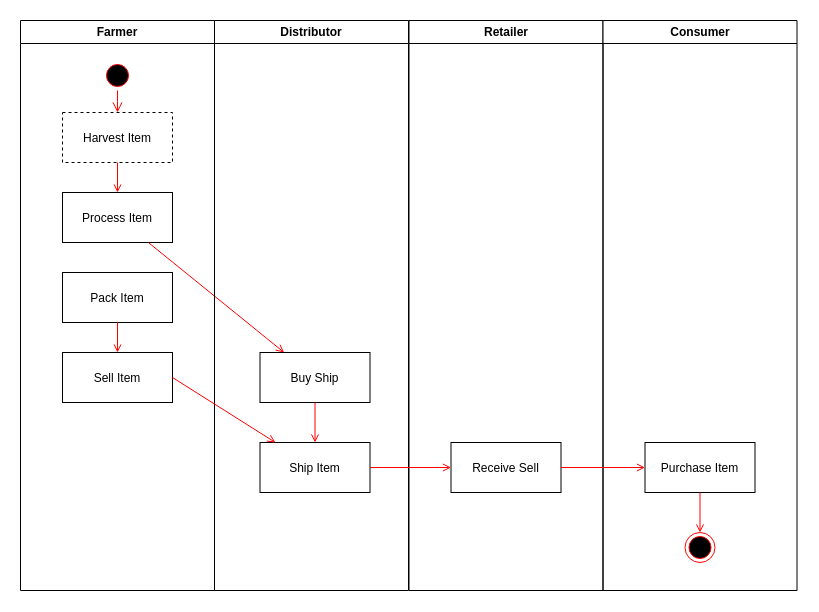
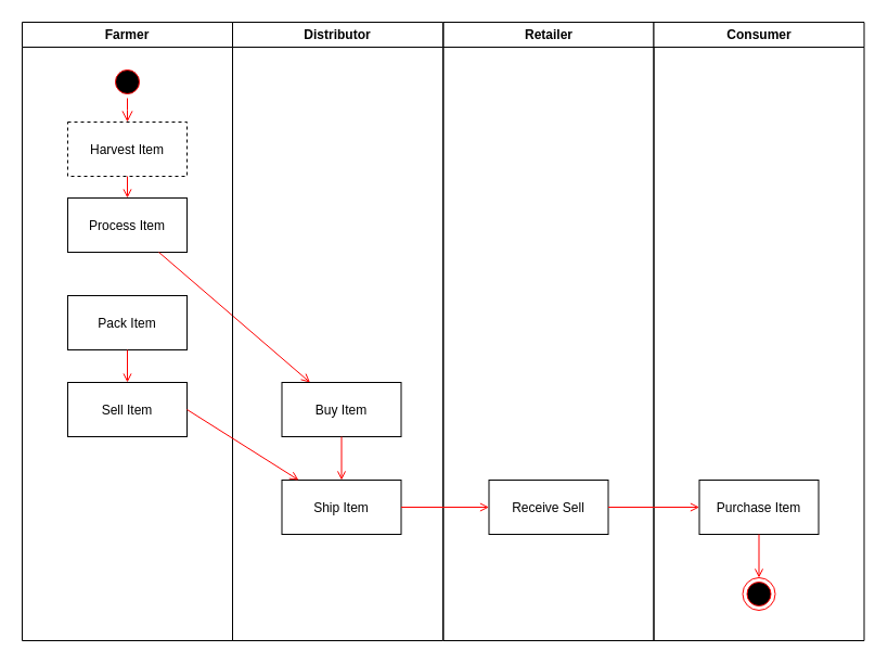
- <mxCell id="6" value="Process Item" style="" vertex="1" parent="2"><mxGeometry x="42" y="172" width="110" height="50" as="geometry" /></mxCell>
+ <mxCell id="6" value="Process Item" style="" vertex="1" parent="2"><mxGeometry x="42" y="162" width="110" height="50" as="geometry" /></mxCell>
- <mxCell id="13" value="Buy Ship" style="" vertex="1" parent="12"><mxGeometry x="45.5" y="332" width="110" height="50" as="geometry" /></mxCell>
+ <mxCell id="13" value="Buy Item" style="" vertex="1" parent="12"><mxGeometry x="45.5" y="332" width="110" height="50" as="geometry" /></mxCell>
